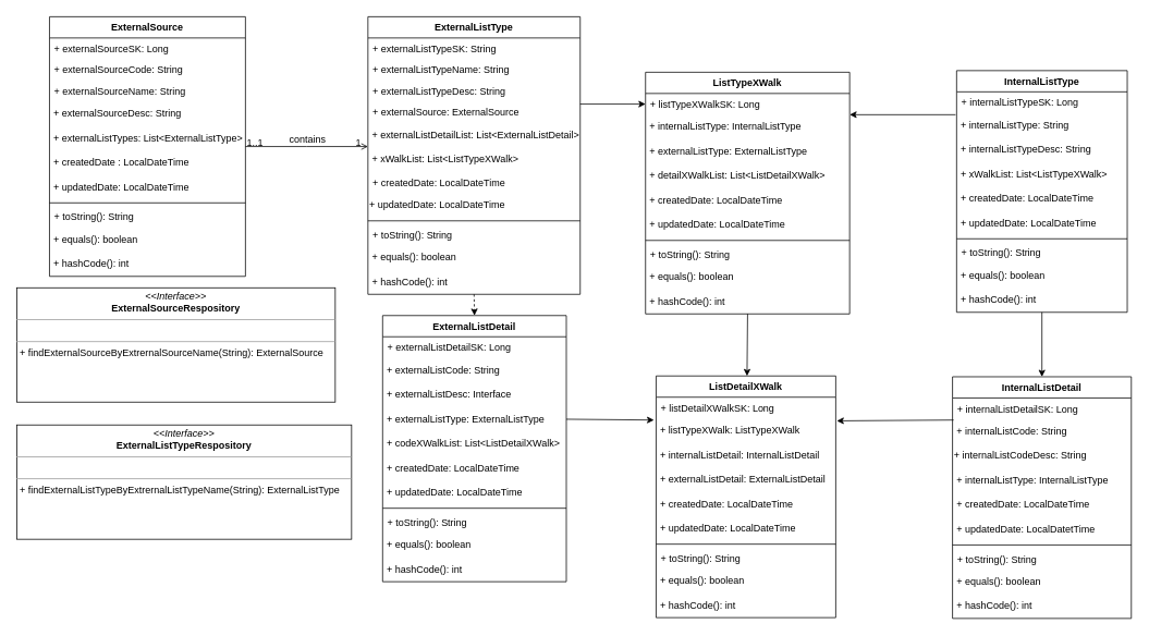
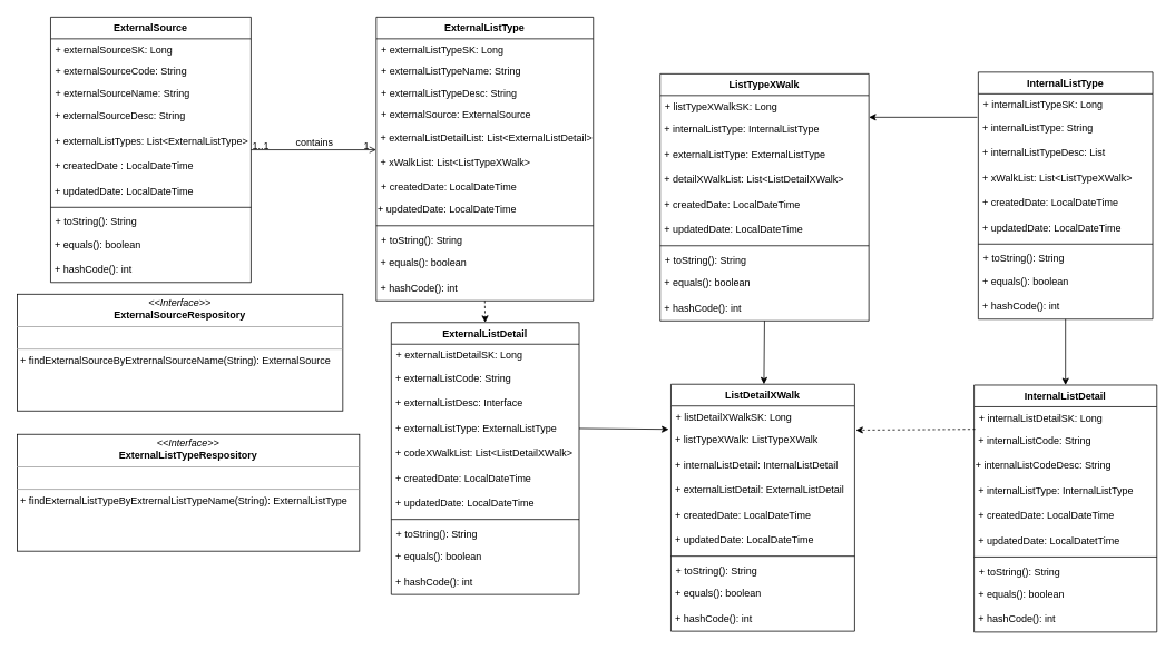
- <mxCell id="15" value="+ externalListTypeSK: String" style="text;align=left;verticalAlign=top;spacingLeft=4;spacingRight=4;overflow=hidden;rotatable=0;points=[[0,0.5],[1,0.5]];portConstraint=eastwest;" parent="14" vertex="1"><mxGeometry y="26" width="260" height="26" as="geometry" /></mxCell>
+ <mxCell id="15" value="+ externalListTypeSK: Long" style="text;align=left;verticalAlign=top;spacingLeft=4;spacingRight=4;overflow=hidden;rotatable=0;points=[[0,0.5],[1,0.5]];portConstraint=eastwest;" parent="14" vertex="1"><mxGeometry y="26" width="260" height="26" as="geometry" /></mxCell>
- <mxCell id="88" value="" style="endArrow=classic;html=1;rounded=0;exitX=1;exitY=0.115;exitDx=0;exitDy=0;exitPerimeter=0;entryX=0;entryY=0.5;entryDx=0;entryDy=0;" parent="1" source="18" target="67" edge="1"><mxGeometry width="50" height="50" relative="1" as="geometry"><mxPoint x="720" y="280" as="sourcePoint" /><mxPoint x="770" y="230" as="targetPoint" /></mxGeometry></mxCell>
- <mxCell id="47" value="&amp;nbsp;+ internalListTypeDesc: String" style="text;html=1;strokeColor=none;fillColor=none;align=left;verticalAlign=middle;whiteSpace=wrap;rounded=0;" parent="44" vertex="1"><mxGeometry y="82" width="209" height="30" as="geometry" /></mxCell>
+ <mxCell id="47" value="&amp;nbsp;+ internalListTypeDesc: List" style="text;html=1;strokeColor=none;fillColor=none;align=left;verticalAlign=middle;whiteSpace=wrap;rounded=0;" parent="44" vertex="1"><mxGeometry y="82" width="209" height="30" as="geometry" /></mxCell>
- <mxCell id="92" value="" style="endArrow=classic;html=1;rounded=0;entryX=1.006;entryY=1.115;entryDx=0;entryDy=0;entryPerimeter=0;exitX=0.006;exitY=1.038;exitDx=0;exitDy=0;exitPerimeter=0;" parent="1" source="56" target="78" edge="1"><mxGeometry width="50" height="50" relative="1" as="geometry"><mxPoint x="1000" y="580" as="sourcePoint" /><mxPoint x="1050" y="530" as="targetPoint" /></mxGeometry></mxCell>
+ <mxCell id="92" value="" style="endArrow=classic;html=1;rounded=0;entryX=1.006;entryY=1.115;entryDx=0;entryDy=0;entryPerimeter=0;exitX=0.006;exitY=1.038;exitDx=0;exitDy=0;exitPerimeter=0;dashed=1;" parent="1" source="56" target="78" edge="1"><mxGeometry width="50" height="50" relative="1" as="geometry"><mxPoint x="1000" y="580" as="sourcePoint" /><mxPoint x="1050" y="530" as="targetPoint" /></mxGeometry></mxCell>
